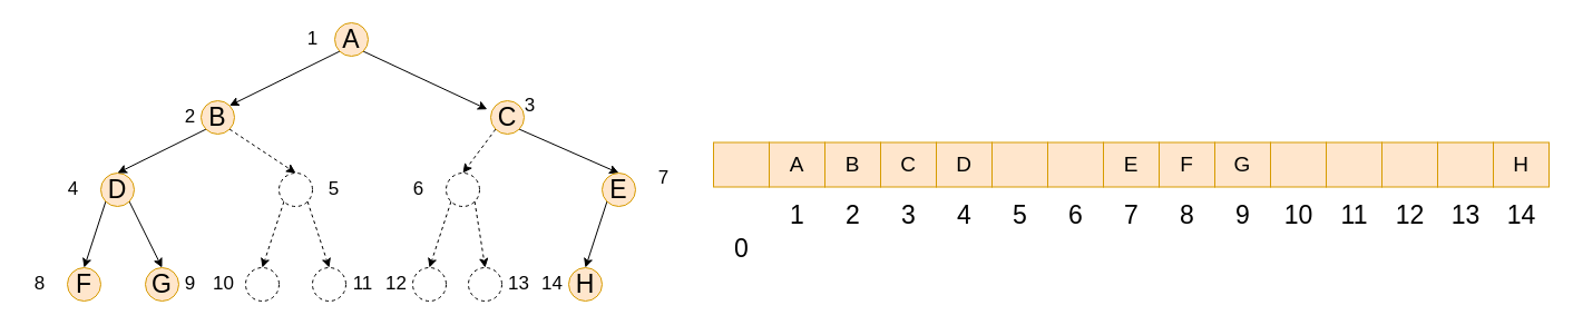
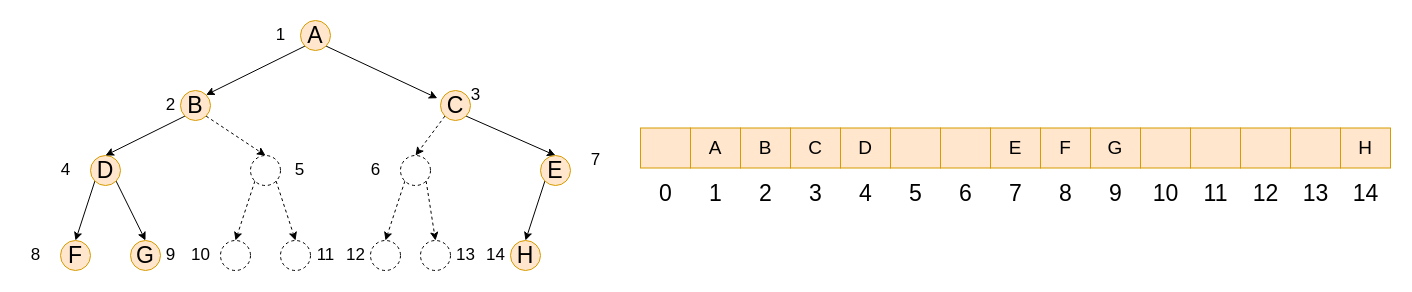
- <mxCell id="18" value="0" style="text;html=1;resizable=0;autosize=1;align=center;verticalAlign=middle;points=[];fillColor=none;strokeColor=none;rounded=0;fontSize=23;" vertex="1" parent="1"><mxGeometry x="650" y="207.5" width="30" height="30" as="geometry" /></mxCell>
+ <mxCell id="18" value="0" style="text;html=1;resizable=0;autosize=1;align=center;verticalAlign=middle;points=[];fillColor=none;strokeColor=none;rounded=0;fontSize=23;" vertex="1" parent="1"><mxGeometry x="650" y="177.5" width="30" height="30" as="geometry" /></mxCell>
